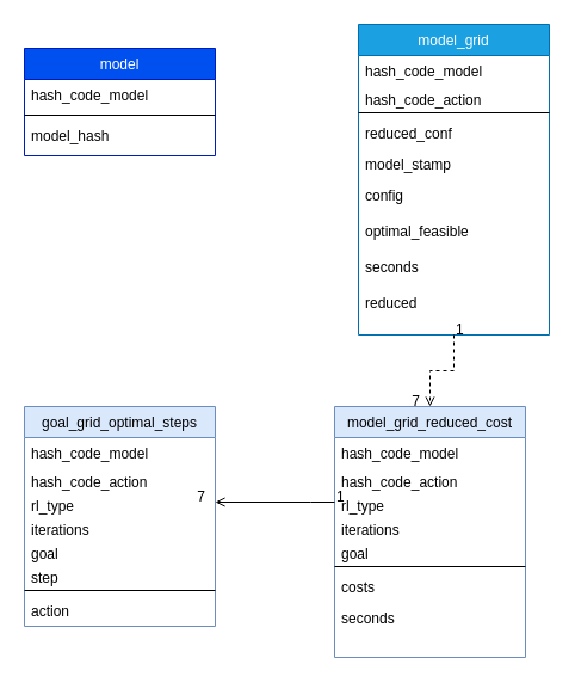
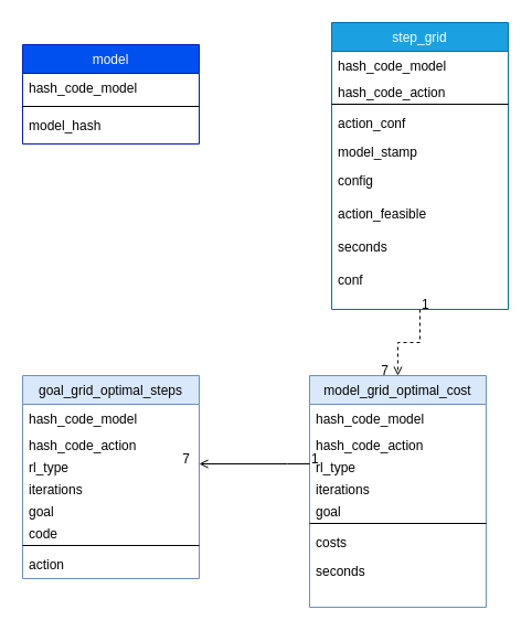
- <mxCell id="6" value="model_grid&#10;" style="swimlane;fontStyle=0;align=center;verticalAlign=top;childLayout=stackLayout;horizontal=1;startSize=26;horizontalStack=0;resizeParent=1;resizeLast=0;collapsible=1;marginBottom=0;rounded=0;shadow=0;strokeWidth=1;fillColor=#1ba1e2;strokeColor=#006EAF;fontColor=#ffffff;" parent="1" vertex="1"><mxGeometry x="300" y="20" width="160" height="260" as="geometry"><mxRectangle x="230" y="140" width="160" height="26" as="alternateBounds" /></mxGeometry></mxCell>
+ <mxCell id="6" value="step_grid&#10;" style="swimlane;fontStyle=0;align=center;verticalAlign=top;childLayout=stackLayout;horizontal=1;startSize=26;horizontalStack=0;resizeParent=1;resizeLast=0;collapsible=1;marginBottom=0;rounded=0;shadow=0;strokeWidth=1;fillColor=#1ba1e2;strokeColor=#006EAF;fontColor=#ffffff;" parent="1" vertex="1"><mxGeometry x="300" y="20" width="160" height="260" as="geometry"><mxRectangle x="230" y="140" width="160" height="26" as="alternateBounds" /></mxGeometry></mxCell>
- <mxCell id="10" value="reduced_conf" style="text;align=left;verticalAlign=top;spacingLeft=4;spacingRight=4;overflow=hidden;rotatable=0;points=[[0,0.5],[1,0.5]];portConstraint=eastwest;" parent="6" vertex="1"><mxGeometry y="78" width="160" height="26" as="geometry" /></mxCell>
+ <mxCell id="10" value="action_conf" style="text;align=left;verticalAlign=top;spacingLeft=4;spacingRight=4;overflow=hidden;rotatable=0;points=[[0,0.5],[1,0.5]];portConstraint=eastwest;" parent="6" vertex="1"><mxGeometry y="78" width="160" height="26" as="geometry" /></mxCell>
- <mxCell id="13" value="optimal_feasible" style="text;align=left;verticalAlign=top;spacingLeft=4;spacingRight=4;overflow=hidden;rotatable=0;points=[[0,0.5],[1,0.5]];portConstraint=eastwest;" parent="6" vertex="1"><mxGeometry y="160" width="160" height="30" as="geometry" /></mxCell>
+ <mxCell id="13" value="action_feasible" style="text;align=left;verticalAlign=top;spacingLeft=4;spacingRight=4;overflow=hidden;rotatable=0;points=[[0,0.5],[1,0.5]];portConstraint=eastwest;" parent="6" vertex="1"><mxGeometry y="160" width="160" height="30" as="geometry" /></mxCell>
- <mxCell id="15" value="reduced" style="text;align=left;verticalAlign=top;spacingLeft=4;spacingRight=4;overflow=hidden;rotatable=0;points=[[0,0.5],[1,0.5]];portConstraint=eastwest;" parent="6" vertex="1"><mxGeometry y="220" width="160" height="30" as="geometry" /></mxCell>
+ <mxCell id="15" value="conf" style="text;align=left;verticalAlign=top;spacingLeft=4;spacingRight=4;overflow=hidden;rotatable=0;points=[[0,0.5],[1,0.5]];portConstraint=eastwest;" parent="6" vertex="1"><mxGeometry y="220" width="160" height="30" as="geometry" /></mxCell>
- <mxCell id="16" value="model_grid_reduced_cost&#10;" style="swimlane;fontStyle=0;align=center;verticalAlign=top;childLayout=stackLayout;horizontal=1;startSize=26;horizontalStack=0;resizeParent=1;resizeLast=0;collapsible=1;marginBottom=0;rounded=0;shadow=0;strokeWidth=1;fillColor=#dae8fc;strokeColor=#6c8ebf;" parent="1" vertex="1"><mxGeometry x="280" y="340" width="160" height="210" as="geometry"><mxRectangle x="230" y="140" width="160" height="26" as="alternateBounds" /></mxGeometry></mxCell>
+ <mxCell id="16" value="model_grid_optimal_cost&#10;" style="swimlane;fontStyle=0;align=center;verticalAlign=top;childLayout=stackLayout;horizontal=1;startSize=26;horizontalStack=0;resizeParent=1;resizeLast=0;collapsible=1;marginBottom=0;rounded=0;shadow=0;strokeWidth=1;fillColor=#dae8fc;strokeColor=#6c8ebf;" parent="1" vertex="1"><mxGeometry x="280" y="340" width="160" height="210" as="geometry"><mxRectangle x="230" y="140" width="160" height="26" as="alternateBounds" /></mxGeometry></mxCell>
- <mxCell id="34" value="step" style="text;align=left;verticalAlign=top;spacingLeft=4;spacingRight=4;overflow=hidden;rotatable=0;points=[[0,0.5],[1,0.5]];portConstraint=eastwest;" parent="28" vertex="1"><mxGeometry y="130" width="160" height="20" as="geometry" /></mxCell>
+ <mxCell id="34" value="code" style="text;align=left;verticalAlign=top;spacingLeft=4;spacingRight=4;overflow=hidden;rotatable=0;points=[[0,0.5],[1,0.5]];portConstraint=eastwest;" parent="28" vertex="1"><mxGeometry y="130" width="160" height="20" as="geometry" /></mxCell>
